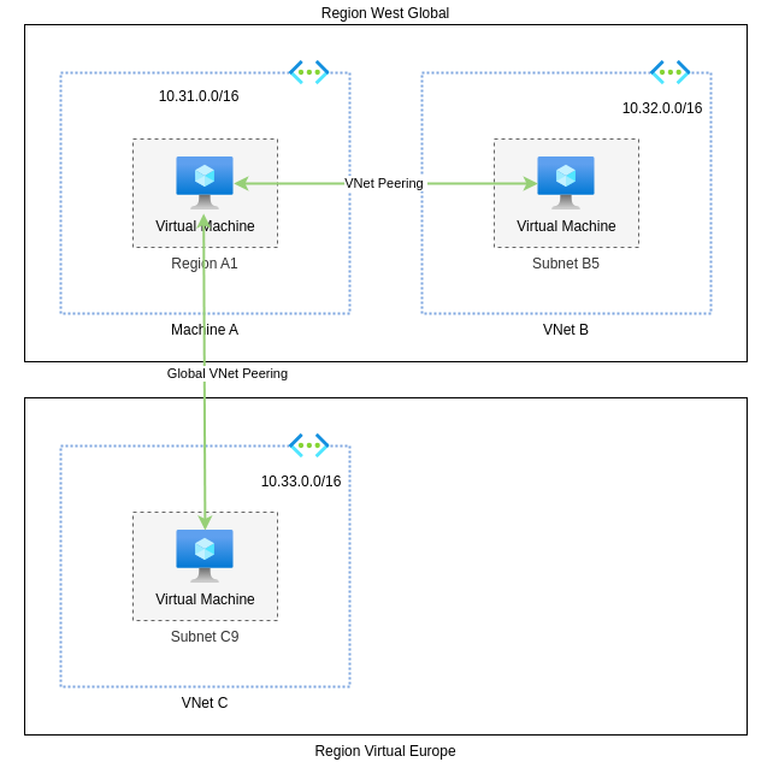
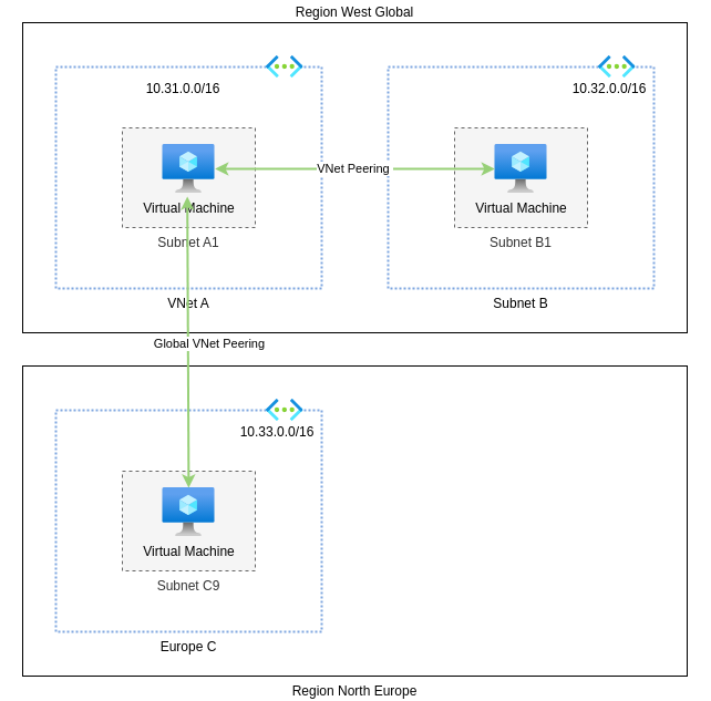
- <mxCell id="13" value="10.32.0.0/16" style="text;html=1;strokeColor=none;fillColor=none;align=center;verticalAlign=middle;whiteSpace=wrap;rounded=0;" vertex="1" parent="1"><mxGeometry x="530" y="80" width="40" height="20" as="geometry" /></mxCell>
+ <mxCell id="13" value="10.32.0.0/16" style="text;html=1;strokeColor=none;fillColor=none;align=center;verticalAlign=middle;whiteSpace=wrap;rounded=0;" vertex="1" parent="1"><mxGeometry x="530" y="70" width="40" height="20" as="geometry" /></mxCell>
- <mxCell id="7" value="Region A1" style="rounded=0;whiteSpace=wrap;html=1;dashed=1;verticalAlign=top;labelPosition=center;verticalLabelPosition=bottom;align=center;fillColor=#f5f5f5;strokeColor=#666666;fontColor=#333333;" parent="1" vertex="1"><mxGeometry x="110" y="115" width="120" height="90" as="geometry" /></mxCell>
+ <mxCell id="7" value="Subnet A1" style="rounded=0;whiteSpace=wrap;html=1;dashed=1;verticalAlign=top;labelPosition=center;verticalLabelPosition=bottom;align=center;fillColor=#f5f5f5;strokeColor=#666666;fontColor=#333333;" parent="1" vertex="1"><mxGeometry x="110" y="115" width="120" height="90" as="geometry" /></mxCell>
- <mxCell id="9" value="Subnet B5" style="rounded=0;whiteSpace=wrap;html=1;dashed=1;verticalAlign=top;labelPosition=center;verticalLabelPosition=bottom;align=center;fillColor=#f5f5f5;strokeColor=#666666;fontColor=#333333;" parent="1" vertex="1"><mxGeometry x="410" y="115" width="120" height="90" as="geometry" /></mxCell>
+ <mxCell id="9" value="Subnet B1" style="rounded=0;whiteSpace=wrap;html=1;dashed=1;verticalAlign=top;labelPosition=center;verticalLabelPosition=bottom;align=center;fillColor=#f5f5f5;strokeColor=#666666;fontColor=#333333;" parent="1" vertex="1"><mxGeometry x="410" y="115" width="120" height="90" as="geometry" /></mxCell>
- <mxCell id="3" value="Machine A" style="rounded=1;whiteSpace=wrap;html=1;dashed=1;arcSize=0;labelPosition=center;verticalLabelPosition=bottom;align=center;verticalAlign=top;dashPattern=1 1;strokeColor=#7EA6E0;strokeWidth=2;" parent="1" vertex="1"><mxGeometry x="50" y="60" width="240" height="200" as="geometry" /></mxCell>
+ <mxCell id="3" value="VNet A" style="rounded=1;whiteSpace=wrap;html=1;dashed=1;arcSize=0;labelPosition=center;verticalLabelPosition=bottom;align=center;verticalAlign=top;dashPattern=1 1;strokeColor=#7EA6E0;strokeWidth=2;" parent="1" vertex="1"><mxGeometry x="50" y="60" width="240" height="200" as="geometry" /></mxCell>
- <mxCell id="5" value="VNet B" style="rounded=1;whiteSpace=wrap;html=1;dashed=1;arcSize=0;labelPosition=center;verticalLabelPosition=bottom;align=center;verticalAlign=top;strokeColor=#7EA6E0;dashPattern=1 1;strokeWidth=2;" parent="1" vertex="1"><mxGeometry x="350" y="60" width="240" height="200" as="geometry" /></mxCell>
+ <mxCell id="5" value="Subnet B" style="rounded=1;whiteSpace=wrap;html=1;dashed=1;arcSize=0;labelPosition=center;verticalLabelPosition=bottom;align=center;verticalAlign=top;strokeColor=#7EA6E0;dashPattern=1 1;strokeWidth=2;" parent="1" vertex="1"><mxGeometry x="350" y="60" width="240" height="200" as="geometry" /></mxCell>
- <mxCell id="20" value="10.33.0.0/16" style="text;html=1;strokeColor=none;fillColor=none;align=center;verticalAlign=middle;whiteSpace=wrap;rounded=0;" vertex="1" parent="1"><mxGeometry x="230" y="390" width="40" height="20" as="geometry" /></mxCell>
+ <mxCell id="20" value="10.33.0.0/16" style="text;html=1;strokeColor=none;fillColor=none;align=center;verticalAlign=middle;whiteSpace=wrap;rounded=0;" vertex="1" parent="1"><mxGeometry x="230" y="380" width="40" height="20" as="geometry" /></mxCell>
- <mxCell id="15" value="VNet C" style="rounded=1;whiteSpace=wrap;html=1;dashed=1;arcSize=0;labelPosition=center;verticalLabelPosition=bottom;align=center;verticalAlign=top;dashPattern=1 1;strokeColor=#7EA6E0;strokeWidth=2;" vertex="1" parent="1"><mxGeometry x="50" y="370" width="240" height="200" as="geometry" /></mxCell>
+ <mxCell id="15" value="Europe C" style="rounded=1;whiteSpace=wrap;html=1;dashed=1;arcSize=0;labelPosition=center;verticalLabelPosition=bottom;align=center;verticalAlign=top;dashPattern=1 1;strokeColor=#7EA6E0;strokeWidth=2;" vertex="1" parent="1"><mxGeometry x="50" y="370" width="240" height="200" as="geometry" /></mxCell>
- <mxCell id="14" value="Region Virtual Europe" style="rounded=0;whiteSpace=wrap;html=1;fillColor=none;labelPosition=center;verticalLabelPosition=bottom;align=center;verticalAlign=top;" vertex="1" parent="1"><mxGeometry x="20" y="330" width="600" height="280" as="geometry" /></mxCell>
+ <mxCell id="14" value="Region North Europe" style="rounded=0;whiteSpace=wrap;html=1;fillColor=none;labelPosition=center;verticalLabelPosition=bottom;align=center;verticalAlign=top;" vertex="1" parent="1"><mxGeometry x="20" y="330" width="600" height="280" as="geometry" /></mxCell>
